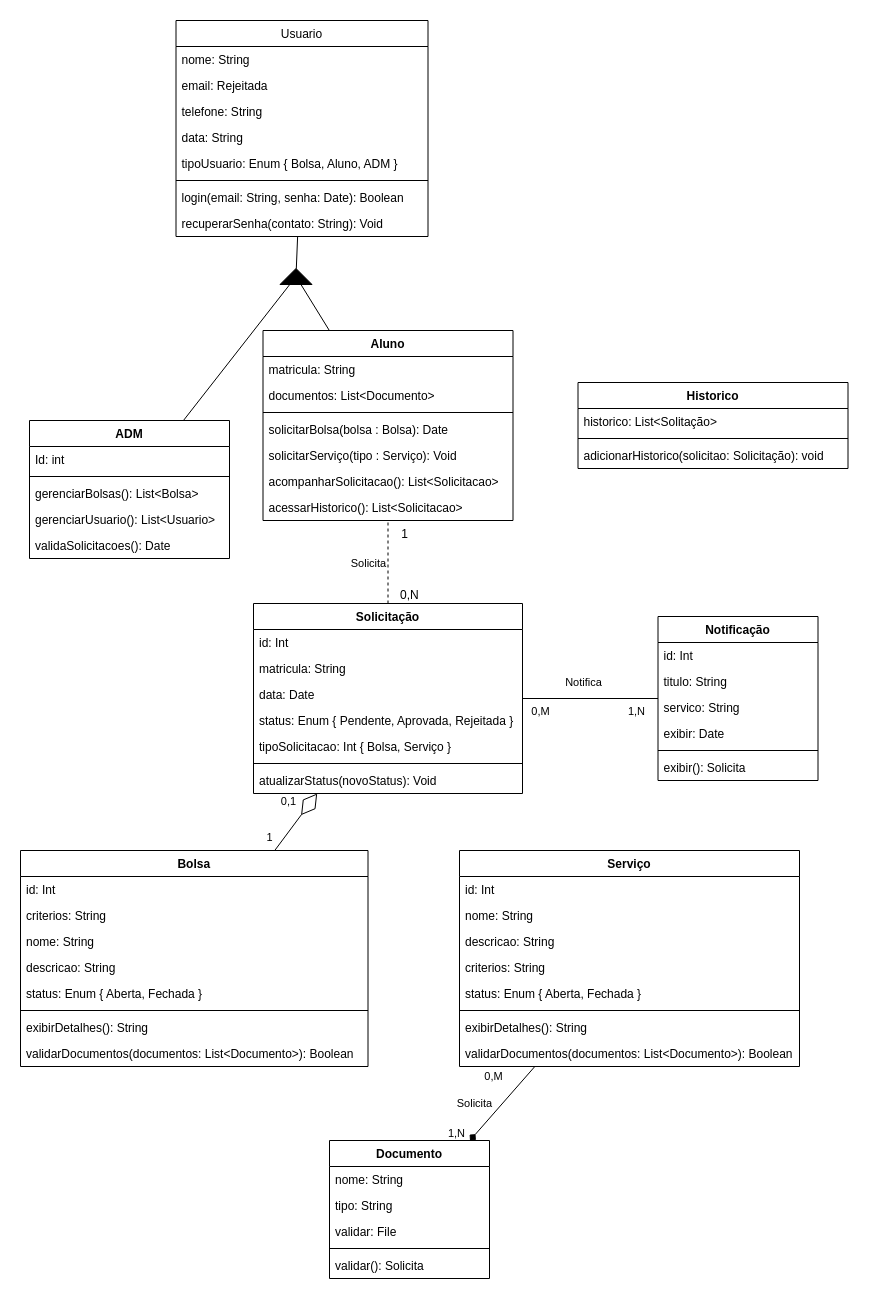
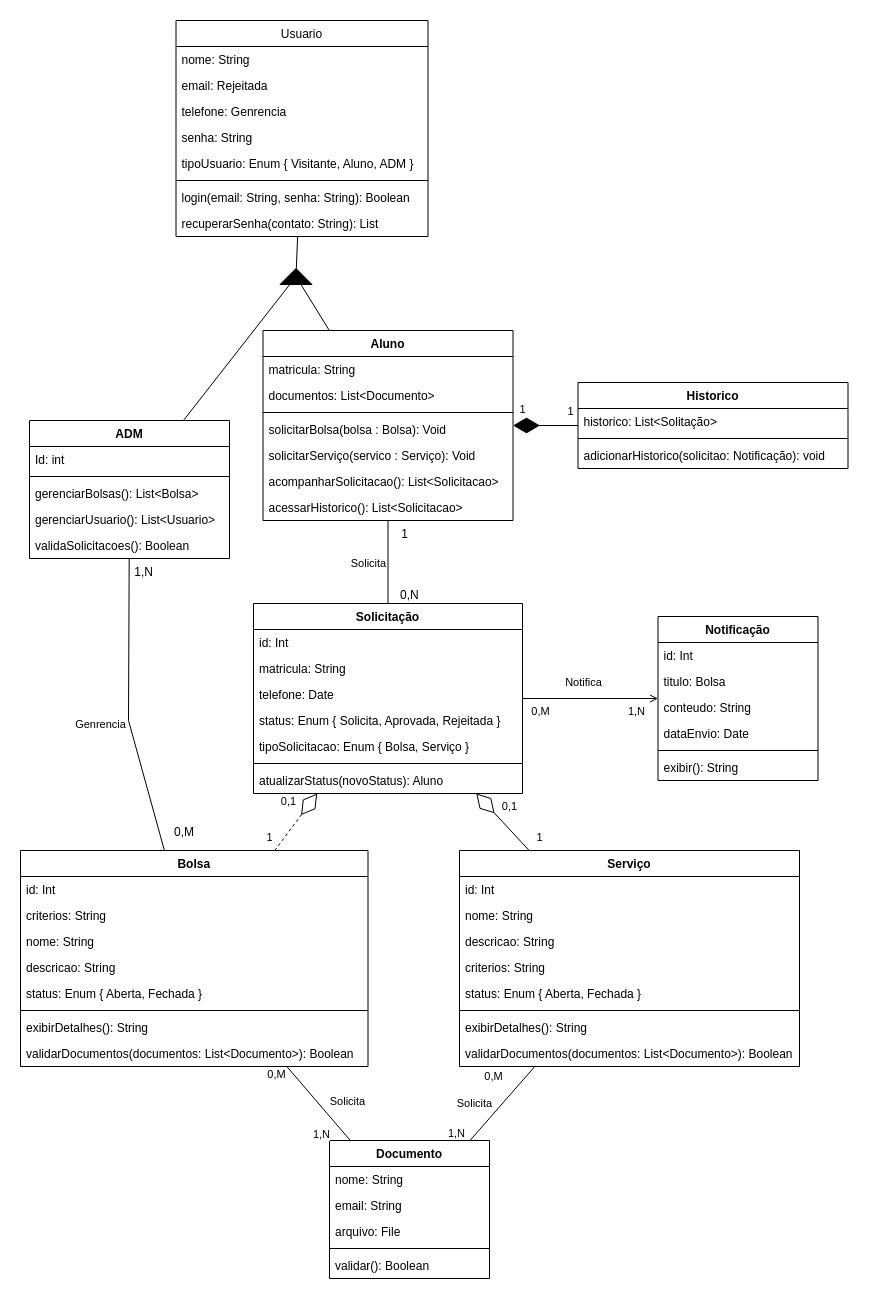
- <mxCell id="5" value="telefone: String" style="text;strokeColor=none;fillColor=none;align=left;verticalAlign=top;spacingLeft=4;spacingRight=4;overflow=hidden;rotatable=0;points=[[0,0.5],[1,0.5]];portConstraint=eastwest;" parent="2" vertex="1"><mxGeometry y="78" width="252" height="26" as="geometry" /></mxCell>
+ <mxCell id="5" value="telefone: Genrencia" style="text;strokeColor=none;fillColor=none;align=left;verticalAlign=top;spacingLeft=4;spacingRight=4;overflow=hidden;rotatable=0;points=[[0,0.5],[1,0.5]];portConstraint=eastwest;" parent="2" vertex="1"><mxGeometry y="78" width="252" height="26" as="geometry" /></mxCell>
- <mxCell id="6" value="data: String" style="text;strokeColor=none;fillColor=none;align=left;verticalAlign=top;spacingLeft=4;spacingRight=4;overflow=hidden;rotatable=0;points=[[0,0.5],[1,0.5]];portConstraint=eastwest;" parent="2" vertex="1"><mxGeometry y="104" width="252" height="26" as="geometry" /></mxCell>
+ <mxCell id="6" value="senha: String" style="text;strokeColor=none;fillColor=none;align=left;verticalAlign=top;spacingLeft=4;spacingRight=4;overflow=hidden;rotatable=0;points=[[0,0.5],[1,0.5]];portConstraint=eastwest;" parent="2" vertex="1"><mxGeometry y="104" width="252" height="26" as="geometry" /></mxCell>
- <mxCell id="7" value="tipoUsuario: Enum { Bolsa, Aluno, ADM }" style="text;strokeColor=none;fillColor=none;align=left;verticalAlign=top;spacingLeft=4;spacingRight=4;overflow=hidden;rotatable=0;points=[[0,0.5],[1,0.5]];portConstraint=eastwest;" parent="2" vertex="1"><mxGeometry y="130" width="252" height="26" as="geometry" /></mxCell>
+ <mxCell id="7" value="tipoUsuario: Enum { Visitante, Aluno, ADM }" style="text;strokeColor=none;fillColor=none;align=left;verticalAlign=top;spacingLeft=4;spacingRight=4;overflow=hidden;rotatable=0;points=[[0,0.5],[1,0.5]];portConstraint=eastwest;" parent="2" vertex="1"><mxGeometry y="130" width="252" height="26" as="geometry" /></mxCell>
- <mxCell id="9" value="login(email: String, senha: Date): Boolean" style="text;strokeColor=none;fillColor=none;align=left;verticalAlign=top;spacingLeft=4;spacingRight=4;overflow=hidden;rotatable=0;points=[[0,0.5],[1,0.5]];portConstraint=eastwest;" parent="2" vertex="1"><mxGeometry y="164" width="252" height="26" as="geometry" /></mxCell>
+ <mxCell id="9" value="login(email: String, senha: String): Boolean" style="text;strokeColor=none;fillColor=none;align=left;verticalAlign=top;spacingLeft=4;spacingRight=4;overflow=hidden;rotatable=0;points=[[0,0.5],[1,0.5]];portConstraint=eastwest;" parent="2" vertex="1"><mxGeometry y="164" width="252" height="26" as="geometry" /></mxCell>
- <mxCell id="10" value="recuperarSenha(contato: String): Void" style="text;strokeColor=none;fillColor=none;align=left;verticalAlign=top;spacingLeft=4;spacingRight=4;overflow=hidden;rotatable=0;points=[[0,0.5],[1,0.5]];portConstraint=eastwest;" parent="2" vertex="1"><mxGeometry y="190" width="252" height="26" as="geometry" /></mxCell>
+ <mxCell id="10" value="recuperarSenha(contato: String): List" style="text;strokeColor=none;fillColor=none;align=left;verticalAlign=top;spacingLeft=4;spacingRight=4;overflow=hidden;rotatable=0;points=[[0,0.5],[1,0.5]];portConstraint=eastwest;" parent="2" vertex="1"><mxGeometry y="190" width="252" height="26" as="geometry" /></mxCell>
+ <mxCell id="80" value="" style="endArrow=diamondThin;endFill=1;endSize=24;html=1;" parent="1" source="76" target="11" edge="1"><mxGeometry width="160" relative="1" as="geometry"><mxPoint x="557.5" y="470" as="sourcePoint" /><mxPoint x="397.5" y="518" as="targetPoint" /></mxGeometry></mxCell>
+ <mxCell id="81" value="1" style="edgeLabel;html=1;align=center;verticalAlign=middle;resizable=0;points=[];" vertex="1" connectable="0" parent="80"><mxGeometry x="0.382" y="-1" relative="1" as="geometry"><mxPoint x="-11" y="-16" as="offset" /></mxGeometry></mxCell>
+ <mxCell id="82" value="1" style="edgeLabel;html=1;align=center;verticalAlign=middle;resizable=0;points=[];" vertex="1" connectable="0" parent="80"><mxGeometry x="-0.739" relative="1" as="geometry"><mxPoint y="-15" as="offset" /></mxGeometry></mxCell>
- <mxCell id="15" value="solicitarBolsa(bolsa : Bolsa): Date" style="text;strokeColor=none;fillColor=none;align=left;verticalAlign=top;spacingLeft=4;spacingRight=4;overflow=hidden;rotatable=0;points=[[0,0.5],[1,0.5]];portConstraint=eastwest;" parent="11" vertex="1"><mxGeometry y="86" width="250" height="26" as="geometry" /></mxCell>
+ <mxCell id="15" value="solicitarBolsa(bolsa : Bolsa): Void" style="text;strokeColor=none;fillColor=none;align=left;verticalAlign=top;spacingLeft=4;spacingRight=4;overflow=hidden;rotatable=0;points=[[0,0.5],[1,0.5]];portConstraint=eastwest;" parent="11" vertex="1"><mxGeometry y="86" width="250" height="26" as="geometry" /></mxCell>
- <mxCell id="16" value="solicitarServiço(tipo : Serviço): Void" style="text;strokeColor=none;fillColor=none;align=left;verticalAlign=top;spacingLeft=4;spacingRight=4;overflow=hidden;rotatable=0;points=[[0,0.5],[1,0.5]];portConstraint=eastwest;" parent="11" vertex="1"><mxGeometry y="112" width="250" height="26" as="geometry" /></mxCell>
+ <mxCell id="16" value="solicitarServiço(servico : Serviço): Void" style="text;strokeColor=none;fillColor=none;align=left;verticalAlign=top;spacingLeft=4;spacingRight=4;overflow=hidden;rotatable=0;points=[[0,0.5],[1,0.5]];portConstraint=eastwest;" parent="11" vertex="1"><mxGeometry y="112" width="250" height="26" as="geometry" /></mxCell>
- <mxCell id="79" value="adicionarHistorico(solicitao: Solicitação): void" style="text;strokeColor=none;fillColor=none;align=left;verticalAlign=top;spacingLeft=4;spacingRight=4;overflow=hidden;rotatable=0;points=[[0,0.5],[1,0.5]];portConstraint=eastwest;" parent="76" vertex="1"><mxGeometry y="60" width="270" height="26" as="geometry" /></mxCell>
+ <mxCell id="79" value="adicionarHistorico(solicitao: Notificação): void" style="text;strokeColor=none;fillColor=none;align=left;verticalAlign=top;spacingLeft=4;spacingRight=4;overflow=hidden;rotatable=0;points=[[0,0.5],[1,0.5]];portConstraint=eastwest;" parent="76" vertex="1"><mxGeometry y="60" width="270" height="26" as="geometry" /></mxCell>
- <mxCell id="66" value="validaSolicitacoes(): Date" style="text;strokeColor=none;fillColor=none;align=left;verticalAlign=top;spacingLeft=4;spacingRight=4;overflow=hidden;rotatable=0;points=[[0,0.5],[1,0.5]];portConstraint=eastwest;" parent="61" vertex="1"><mxGeometry y="112" width="200" height="26" as="geometry" /></mxCell>
+ <mxCell id="66" value="validaSolicitacoes(): Boolean" style="text;strokeColor=none;fillColor=none;align=left;verticalAlign=top;spacingLeft=4;spacingRight=4;overflow=hidden;rotatable=0;points=[[0,0.5],[1,0.5]];portConstraint=eastwest;" parent="61" vertex="1"><mxGeometry y="112" width="200" height="26" as="geometry" /></mxCell>
- <mxCell id="83" value="" style="endArrow=none;html=1;rounded=0;dashed=1;" parent="1" source="37" target="11" edge="1"><mxGeometry relative="1" as="geometry"><mxPoint x="237.5" y="530" as="sourcePoint" /><mxPoint x="397.5" y="530" as="targetPoint" /></mxGeometry></mxCell>
+ <mxCell id="83" value="" style="endArrow=none;html=1;rounded=0;" parent="1" source="37" target="11" edge="1"><mxGeometry relative="1" as="geometry"><mxPoint x="237.5" y="530" as="sourcePoint" /><mxPoint x="397.5" y="530" as="targetPoint" /></mxGeometry></mxCell>
- <mxCell id="47" value="titulo: String" style="text;strokeColor=none;fillColor=none;align=left;verticalAlign=top;spacingLeft=4;spacingRight=4;overflow=hidden;rotatable=0;points=[[0,0.5],[1,0.5]];portConstraint=eastwest;" parent="45" vertex="1"><mxGeometry y="52" width="160" height="26" as="geometry" /></mxCell>
+ <mxCell id="47" value="titulo: Bolsa" style="text;strokeColor=none;fillColor=none;align=left;verticalAlign=top;spacingLeft=4;spacingRight=4;overflow=hidden;rotatable=0;points=[[0,0.5],[1,0.5]];portConstraint=eastwest;" parent="45" vertex="1"><mxGeometry y="52" width="160" height="26" as="geometry" /></mxCell>
- <mxCell id="40" value="data: Date" style="text;strokeColor=none;fillColor=none;align=left;verticalAlign=top;spacingLeft=4;spacingRight=4;overflow=hidden;rotatable=0;points=[[0,0.5],[1,0.5]];portConstraint=eastwest;" parent="37" vertex="1"><mxGeometry y="78" width="269" height="26" as="geometry" /></mxCell>
+ <mxCell id="40" value="telefone: Date" style="text;strokeColor=none;fillColor=none;align=left;verticalAlign=top;spacingLeft=4;spacingRight=4;overflow=hidden;rotatable=0;points=[[0,0.5],[1,0.5]];portConstraint=eastwest;" parent="37" vertex="1"><mxGeometry y="78" width="269" height="26" as="geometry" /></mxCell>
- <mxCell id="68" value="" style="endArrow=none;html=1;" parent="1" source="37" target="45" edge="1"><mxGeometry width="50" height="50" relative="1" as="geometry"><mxPoint x="547.5" y="610" as="sourcePoint" /><mxPoint x="597.5" y="560" as="targetPoint" /></mxGeometry></mxCell>
+ <mxCell id="68" value="" style="endArrow=open;html=1;" parent="1" source="37" target="45" edge="1"><mxGeometry width="50" height="50" relative="1" as="geometry"><mxPoint x="547.5" y="610" as="sourcePoint" /><mxPoint x="597.5" y="560" as="targetPoint" /></mxGeometry></mxCell>
+ <mxCell id="87" value="" style="endArrow=none;html=1;rounded=0;" parent="1" source="19" target="61" edge="1"><mxGeometry relative="1" as="geometry"><mxPoint x="-132.5" y="810" as="sourcePoint" /><mxPoint x="-92.5" y="660" as="targetPoint" /><Array as="points"><mxPoint x="128" y="720" /></Array></mxGeometry></mxCell>
+ <mxCell id="88" value="0,M" style="resizable=0;html=1;align=left;verticalAlign=bottom;" parent="87" connectable="0" vertex="1"><mxGeometry x="-1" relative="1" as="geometry"><mxPoint x="8" y="-10" as="offset" /></mxGeometry></mxCell>
+ <mxCell id="89" value="1,N" style="resizable=0;html=1;align=right;verticalAlign=bottom;" parent="87" connectable="0" vertex="1"><mxGeometry x="1" relative="1" as="geometry"><mxPoint x="24" y="22" as="offset" /></mxGeometry></mxCell>
+ <mxCell id="90" value="Genrencia" style="edgeLabel;html=1;align=center;verticalAlign=middle;resizable=0;points=[];" parent="87" vertex="1" connectable="0"><mxGeometry x="-0.114" y="2" relative="1" as="geometry"><mxPoint x="-27" as="offset" /></mxGeometry></mxCell>
- <mxCell id="48" value="servico: String" style="text;strokeColor=none;fillColor=none;align=left;verticalAlign=top;spacingLeft=4;spacingRight=4;overflow=hidden;rotatable=0;points=[[0,0.5],[1,0.5]];portConstraint=eastwest;" parent="45" vertex="1"><mxGeometry y="78" width="160" height="26" as="geometry" /></mxCell>
+ <mxCell id="48" value="conteudo: String" style="text;strokeColor=none;fillColor=none;align=left;verticalAlign=top;spacingLeft=4;spacingRight=4;overflow=hidden;rotatable=0;points=[[0,0.5],[1,0.5]];portConstraint=eastwest;" parent="45" vertex="1"><mxGeometry y="78" width="160" height="26" as="geometry" /></mxCell>
- <mxCell id="41" value="status: Enum { Pendente, Aprovada, Rejeitada }" style="text;strokeColor=none;fillColor=none;align=left;verticalAlign=top;spacingLeft=4;spacingRight=4;overflow=hidden;rotatable=0;points=[[0,0.5],[1,0.5]];portConstraint=eastwest;" parent="37" vertex="1"><mxGeometry y="104" width="269" height="26" as="geometry" /></mxCell>
+ <mxCell id="41" value="status: Enum { Solicita, Aprovada, Rejeitada }" style="text;strokeColor=none;fillColor=none;align=left;verticalAlign=top;spacingLeft=4;spacingRight=4;overflow=hidden;rotatable=0;points=[[0,0.5],[1,0.5]];portConstraint=eastwest;" parent="37" vertex="1"><mxGeometry y="104" width="269" height="26" as="geometry" /></mxCell>
- <mxCell id="49" value="exibir: Date" style="text;strokeColor=none;fillColor=none;align=left;verticalAlign=top;spacingLeft=4;spacingRight=4;overflow=hidden;rotatable=0;points=[[0,0.5],[1,0.5]];portConstraint=eastwest;" parent="45" vertex="1"><mxGeometry y="104" width="160" height="26" as="geometry" /></mxCell>
+ <mxCell id="49" value="dataEnvio: Date" style="text;strokeColor=none;fillColor=none;align=left;verticalAlign=top;spacingLeft=4;spacingRight=4;overflow=hidden;rotatable=0;points=[[0,0.5],[1,0.5]];portConstraint=eastwest;" parent="45" vertex="1"><mxGeometry y="104" width="160" height="26" as="geometry" /></mxCell>
- <mxCell id="42" value="tipoSolicitacao: Int { Bolsa, Serviço }" style="text;strokeColor=none;fillColor=none;align=left;verticalAlign=top;spacingLeft=4;spacingRight=4;overflow=hidden;rotatable=0;points=[[0,0.5],[1,0.5]];portConstraint=eastwest;" parent="37" vertex="1"><mxGeometry y="130" width="269" height="26" as="geometry" /></mxCell>
+ <mxCell id="42" value="tipoSolicitacao: Enum { Bolsa, Serviço }" style="text;strokeColor=none;fillColor=none;align=left;verticalAlign=top;spacingLeft=4;spacingRight=4;overflow=hidden;rotatable=0;points=[[0,0.5],[1,0.5]];portConstraint=eastwest;" parent="37" vertex="1"><mxGeometry y="130" width="269" height="26" as="geometry" /></mxCell>
- <mxCell id="51" value="exibir(): Solicita" style="text;strokeColor=none;fillColor=none;align=left;verticalAlign=top;spacingLeft=4;spacingRight=4;overflow=hidden;rotatable=0;points=[[0,0.5],[1,0.5]];portConstraint=eastwest;" parent="45" vertex="1"><mxGeometry y="138" width="160" height="26" as="geometry" /></mxCell>
+ <mxCell id="51" value="exibir(): String" style="text;strokeColor=none;fillColor=none;align=left;verticalAlign=top;spacingLeft=4;spacingRight=4;overflow=hidden;rotatable=0;points=[[0,0.5],[1,0.5]];portConstraint=eastwest;" parent="45" vertex="1"><mxGeometry y="138" width="160" height="26" as="geometry" /></mxCell>
- <mxCell id="44" value="atualizarStatus(novoStatus): Void" style="text;strokeColor=none;fillColor=none;align=left;verticalAlign=top;spacingLeft=4;spacingRight=4;overflow=hidden;rotatable=0;points=[[0,0.5],[1,0.5]];portConstraint=eastwest;" parent="37" vertex="1"><mxGeometry y="164" width="269" height="26" as="geometry" /></mxCell>
+ <mxCell id="44" value="atualizarStatus(novoStatus): Aluno" style="text;strokeColor=none;fillColor=none;align=left;verticalAlign=top;spacingLeft=4;spacingRight=4;overflow=hidden;rotatable=0;points=[[0,0.5],[1,0.5]];portConstraint=eastwest;" parent="37" vertex="1"><mxGeometry y="164" width="269" height="26" as="geometry" /></mxCell>
- <mxCell id="91" value="" style="endArrow=diamondThin;endFill=0;endSize=24;html=1;" parent="1" source="19" target="37" edge="1"><mxGeometry width="160" relative="1" as="geometry"><mxPoint x="147.5" y="890" as="sourcePoint" /><mxPoint x="307.5" y="890" as="targetPoint" /></mxGeometry></mxCell>
+ <mxCell id="91" value="" style="endArrow=diamondThin;endFill=0;endSize=24;html=1;dashed=1;" parent="1" source="19" target="37" edge="1"><mxGeometry width="160" relative="1" as="geometry"><mxPoint x="147.5" y="890" as="sourcePoint" /><mxPoint x="307.5" y="890" as="targetPoint" /></mxGeometry></mxCell>
+ <mxCell id="94" value="" style="endArrow=diamondThin;endFill=0;endSize=24;html=1;" parent="1" source="28" target="37" edge="1"><mxGeometry width="160" relative="1" as="geometry"><mxPoint x="266.588" y="920" as="sourcePoint" /><mxPoint x="349.79" y="777" as="targetPoint" /></mxGeometry></mxCell>
+ <mxCell id="95" value="0,1" style="edgeLabel;html=1;align=center;verticalAlign=middle;resizable=0;points=[];" vertex="1" connectable="0" parent="94"><mxGeometry x="0.597" y="1" relative="1" as="geometry"><mxPoint x="23" as="offset" /></mxGeometry></mxCell>
+ <mxCell id="96" value="1" style="edgeLabel;html=1;align=center;verticalAlign=middle;resizable=0;points=[];" vertex="1" connectable="0" parent="94"><mxGeometry x="-0.574" y="-1" relative="1" as="geometry"><mxPoint x="21" as="offset" /></mxGeometry></mxCell>
+ <mxCell id="72" value="" style="endArrow=none;html=1;" parent="1" source="19" target="52" edge="1"><mxGeometry width="50" height="50" relative="1" as="geometry"><mxPoint x="227.5" y="1160" as="sourcePoint" /><mxPoint x="637.5" y="708" as="targetPoint" /></mxGeometry></mxCell>
+ <mxCell id="73" value="1,N" style="edgeLabel;html=1;align=center;verticalAlign=middle;resizable=0;points=[];" parent="72" vertex="1" connectable="0"><mxGeometry x="0.757" y="-1" relative="1" as="geometry"><mxPoint x="-21" y="2" as="offset" /></mxGeometry></mxCell>
+ <mxCell id="74" value="0,M" style="edgeLabel;html=1;align=center;verticalAlign=middle;resizable=0;points=[];" parent="72" vertex="1" connectable="0"><mxGeometry x="-0.536" y="1" relative="1" as="geometry"><mxPoint x="-27" y="-9" as="offset" /></mxGeometry></mxCell>
+ <mxCell id="75" value="Solicita" style="edgeLabel;html=1;align=center;verticalAlign=middle;resizable=0;points=[];" parent="72" vertex="1" connectable="0"><mxGeometry x="0.195" y="1" relative="1" as="geometry"><mxPoint x="22" y="-9" as="offset" /></mxGeometry></mxCell>
- <mxCell id="97" value="" style="endArrow=diamond;html=1;" parent="1" source="28" target="52" edge="1"><mxGeometry width="50" height="50" relative="1" as="geometry"><mxPoint x="298.898" y="1136" as="sourcePoint" /><mxPoint x="381.711" y="1230" as="targetPoint" /></mxGeometry></mxCell>
+ <mxCell id="97" value="" style="endArrow=none;html=1;" parent="1" source="28" target="52" edge="1"><mxGeometry width="50" height="50" relative="1" as="geometry"><mxPoint x="298.898" y="1136" as="sourcePoint" /><mxPoint x="381.711" y="1230" as="targetPoint" /></mxGeometry></mxCell>
- <mxCell id="54" value="tipo: String" style="text;strokeColor=none;fillColor=none;align=left;verticalAlign=top;spacingLeft=4;spacingRight=4;overflow=hidden;rotatable=0;points=[[0,0.5],[1,0.5]];portConstraint=eastwest;" parent="52" vertex="1"><mxGeometry y="52" width="160" height="26" as="geometry" /></mxCell>
+ <mxCell id="54" value="email: String" style="text;strokeColor=none;fillColor=none;align=left;verticalAlign=top;spacingLeft=4;spacingRight=4;overflow=hidden;rotatable=0;points=[[0,0.5],[1,0.5]];portConstraint=eastwest;" parent="52" vertex="1"><mxGeometry y="52" width="160" height="26" as="geometry" /></mxCell>
- <mxCell id="55" value="validar: File" style="text;strokeColor=none;fillColor=none;align=left;verticalAlign=top;spacingLeft=4;spacingRight=4;overflow=hidden;rotatable=0;points=[[0,0.5],[1,0.5]];portConstraint=eastwest;" parent="52" vertex="1"><mxGeometry y="78" width="160" height="26" as="geometry" /></mxCell>
+ <mxCell id="55" value="arquivo: File" style="text;strokeColor=none;fillColor=none;align=left;verticalAlign=top;spacingLeft=4;spacingRight=4;overflow=hidden;rotatable=0;points=[[0,0.5],[1,0.5]];portConstraint=eastwest;" parent="52" vertex="1"><mxGeometry y="78" width="160" height="26" as="geometry" /></mxCell>
- <mxCell id="57" value="validar(): Solicita" style="text;strokeColor=none;fillColor=none;align=left;verticalAlign=top;spacingLeft=4;spacingRight=4;overflow=hidden;rotatable=0;points=[[0,0.5],[1,0.5]];portConstraint=eastwest;" parent="52" vertex="1"><mxGeometry y="112" width="160" height="26" as="geometry" /></mxCell>
+ <mxCell id="57" value="validar(): Boolean" style="text;strokeColor=none;fillColor=none;align=left;verticalAlign=top;spacingLeft=4;spacingRight=4;overflow=hidden;rotatable=0;points=[[0,0.5],[1,0.5]];portConstraint=eastwest;" parent="52" vertex="1"><mxGeometry y="112" width="160" height="26" as="geometry" /></mxCell>
